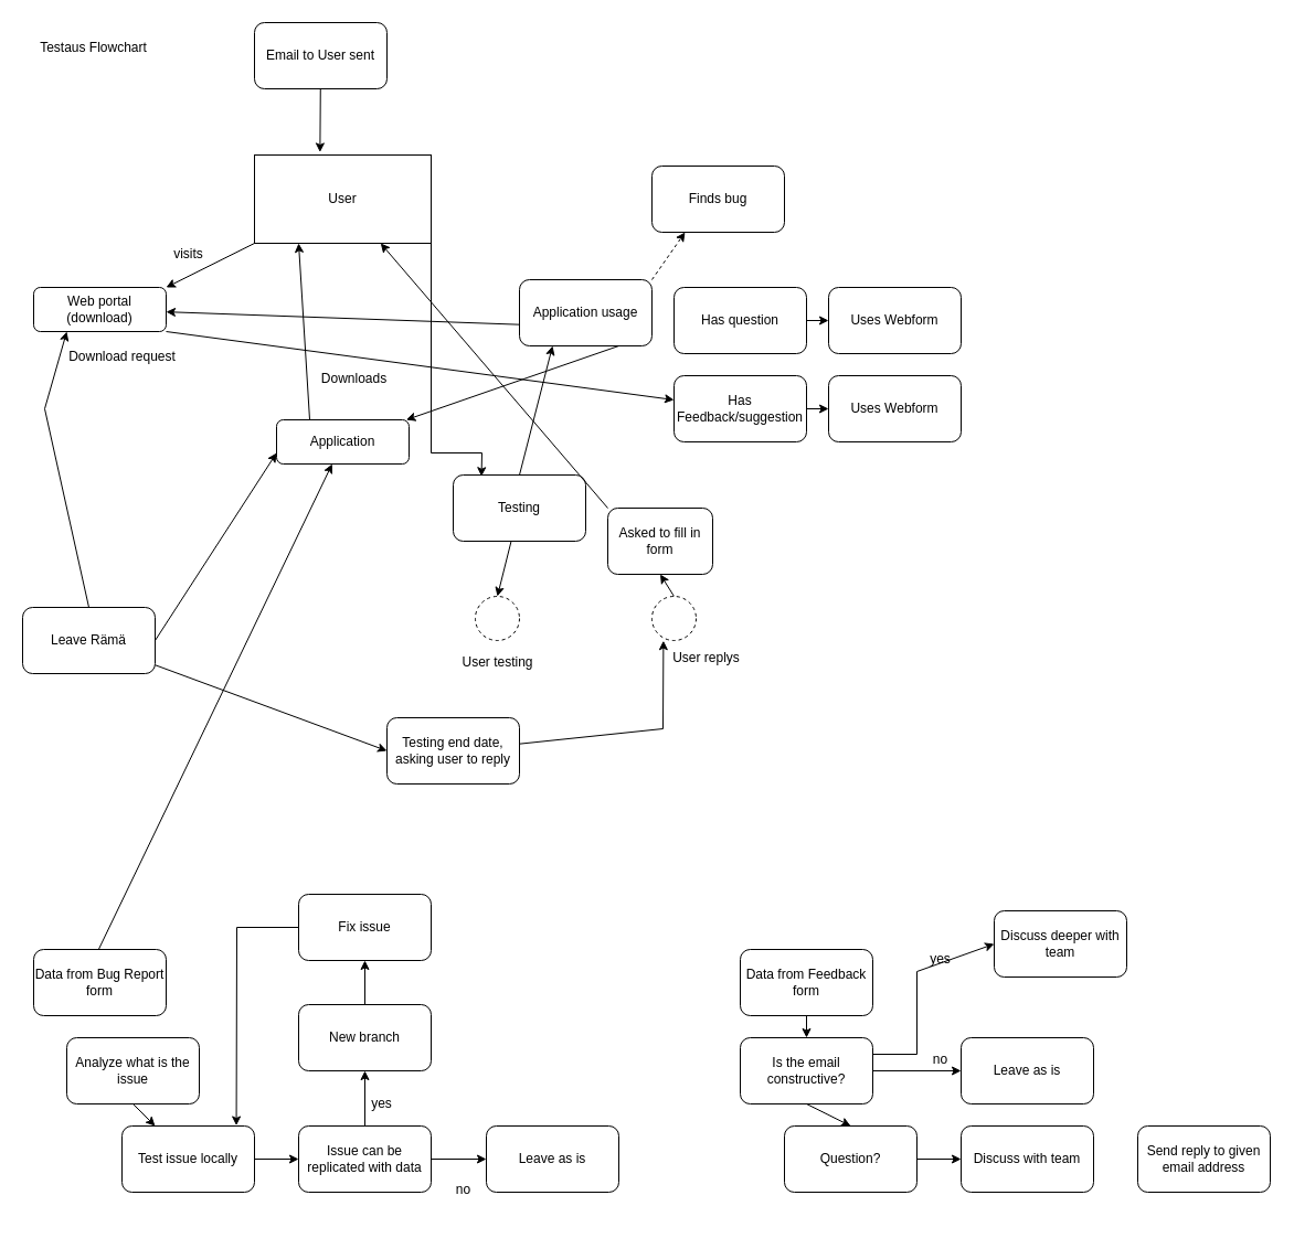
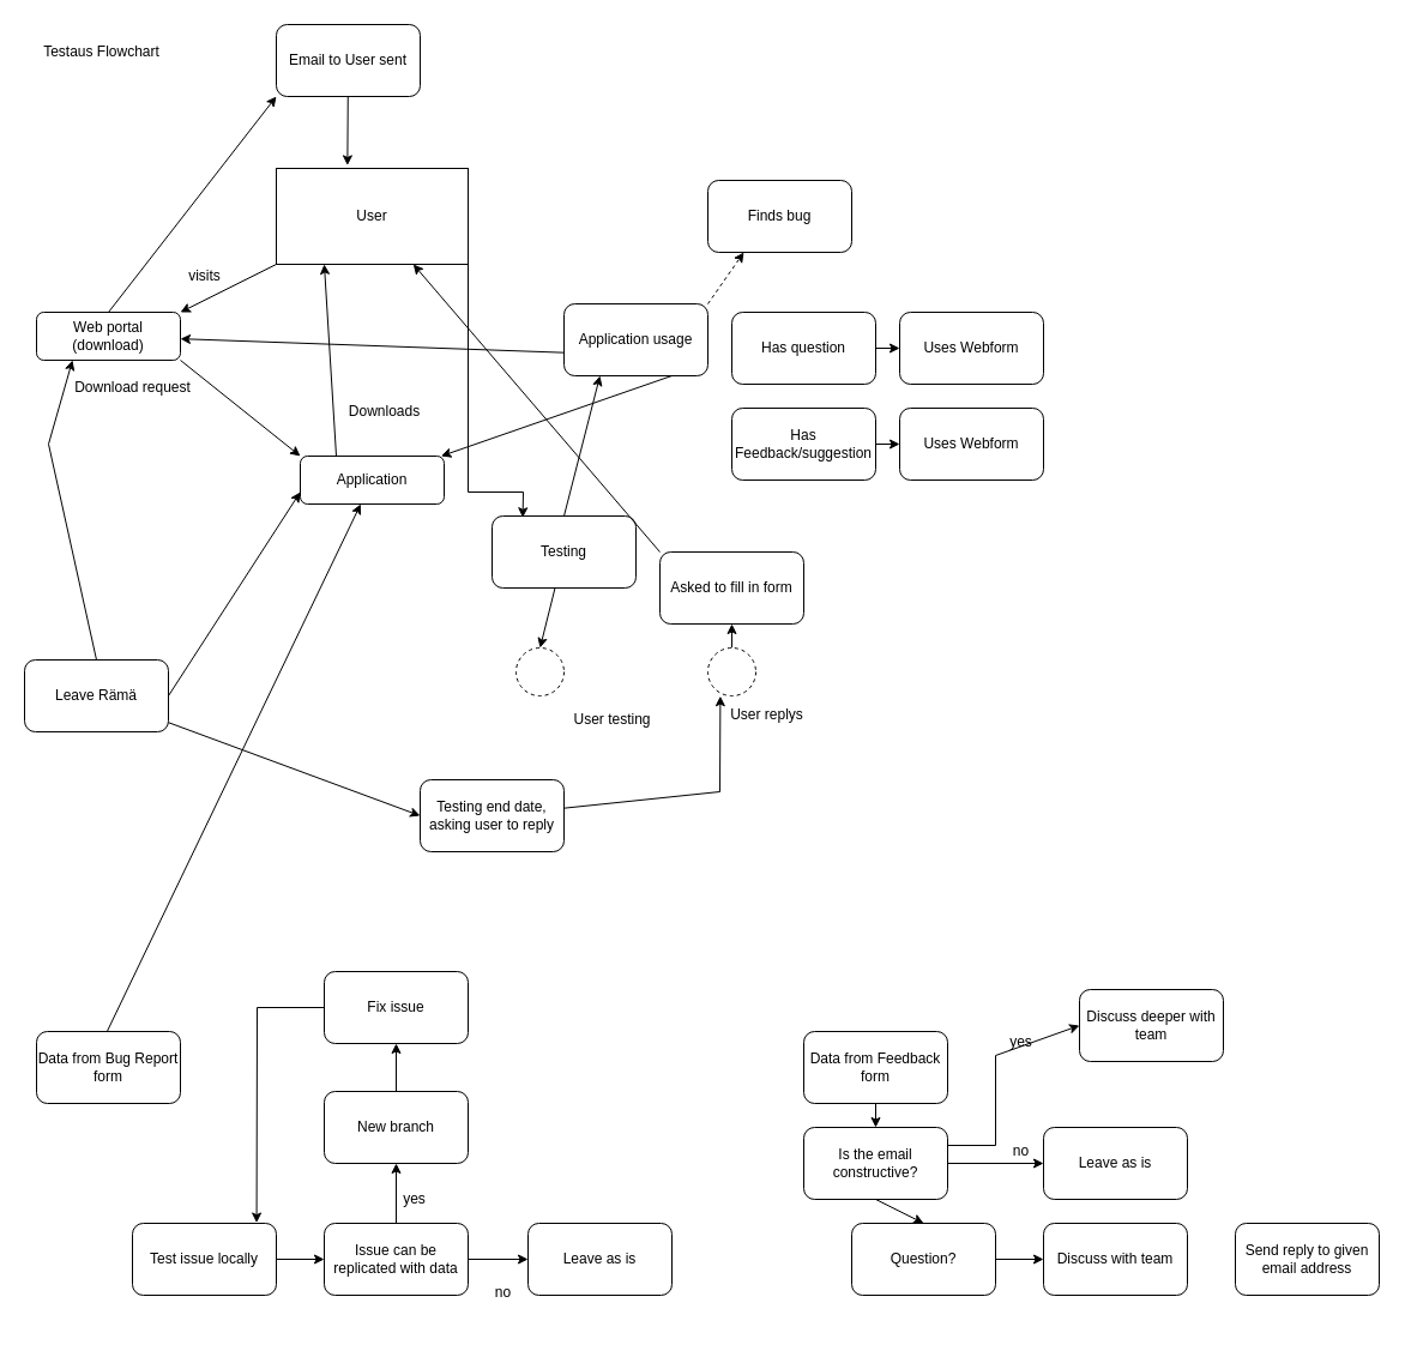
+ <mxCell id="8" style="edgeStyle=none;rounded=0;orthogonalLoop=1;jettySize=auto;html=1;exitX=0.5;exitY=0;exitDx=0;exitDy=0;entryX=0;entryY=1;entryDx=0;entryDy=0;" edge="1" parent="1" source="9" target="42"><mxGeometry relative="1" as="geometry" /></mxCell>
- <mxCell id="7" style="rounded=0;orthogonalLoop=1;jettySize=auto;html=1;exitX=1;exitY=1;exitDx=0;exitDy=0;" edge="1" parent="1" source="9" target="23"><mxGeometry relative="1" as="geometry" /></mxCell>
+ <mxCell id="7" style="rounded=0;orthogonalLoop=1;jettySize=auto;html=1;exitX=1;exitY=1;exitDx=0;exitDy=0;entryX=0;entryY=0;entryDx=0;entryDy=0;" edge="1" parent="1" source="9" target="6"><mxGeometry relative="1" as="geometry" /></mxCell>
- <mxCell id="40" value="Asked to fill in form" style="rounded=1;whiteSpace=wrap;html=1;" vertex="1" parent="1"><mxGeometry x="550" y="460" width="95" height="60" as="geometry" /></mxCell>
+ <mxCell id="40" value="Asked to fill in form" style="rounded=1;whiteSpace=wrap;html=1;" vertex="1" parent="1"><mxGeometry x="550" y="460" width="120" height="60" as="geometry" /></mxCell>
- <mxCell id="29" value="User testing" style="text;html=1;align=center;verticalAlign=middle;resizable=0;points=[];autosize=1;" vertex="1" parent="1"><mxGeometry x="410" y="590" width="80" height="20" as="geometry" /></mxCell>
+ <mxCell id="29" value="User testing" style="text;html=1;align=center;verticalAlign=middle;resizable=0;points=[];autosize=1;" vertex="1" parent="1"><mxGeometry x="470" y="590" width="80" height="20" as="geometry" /></mxCell>
- <mxCell id="46" value="Analyze what is the issue" style="rounded=1;whiteSpace=wrap;html=1;" vertex="1" parent="1"><mxGeometry x="60" y="940" width="120" height="60" as="geometry" /></mxCell>
- <mxCell id="45" style="edgeStyle=none;rounded=0;orthogonalLoop=1;jettySize=auto;html=1;exitX=0.5;exitY=1;exitDx=0;exitDy=0;" edge="1" parent="1" source="46" target="48"><mxGeometry relative="1" as="geometry" /></mxCell>
